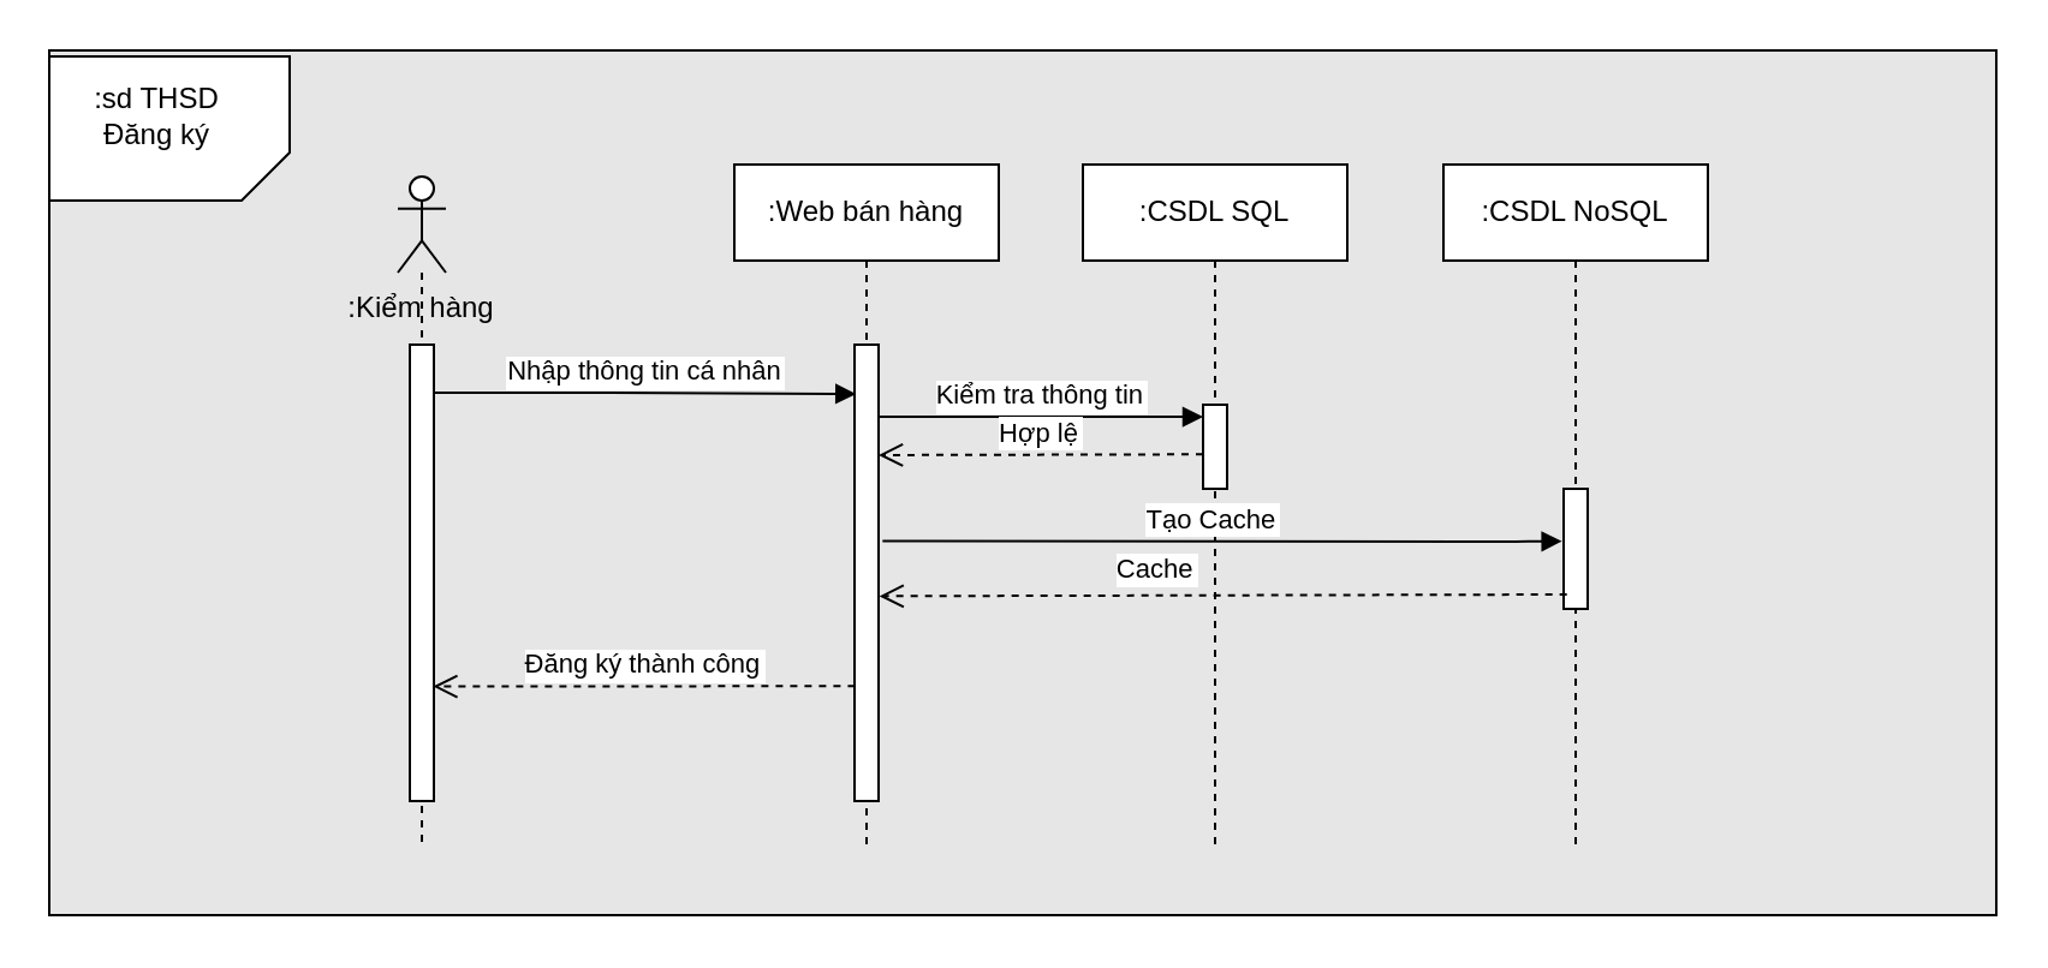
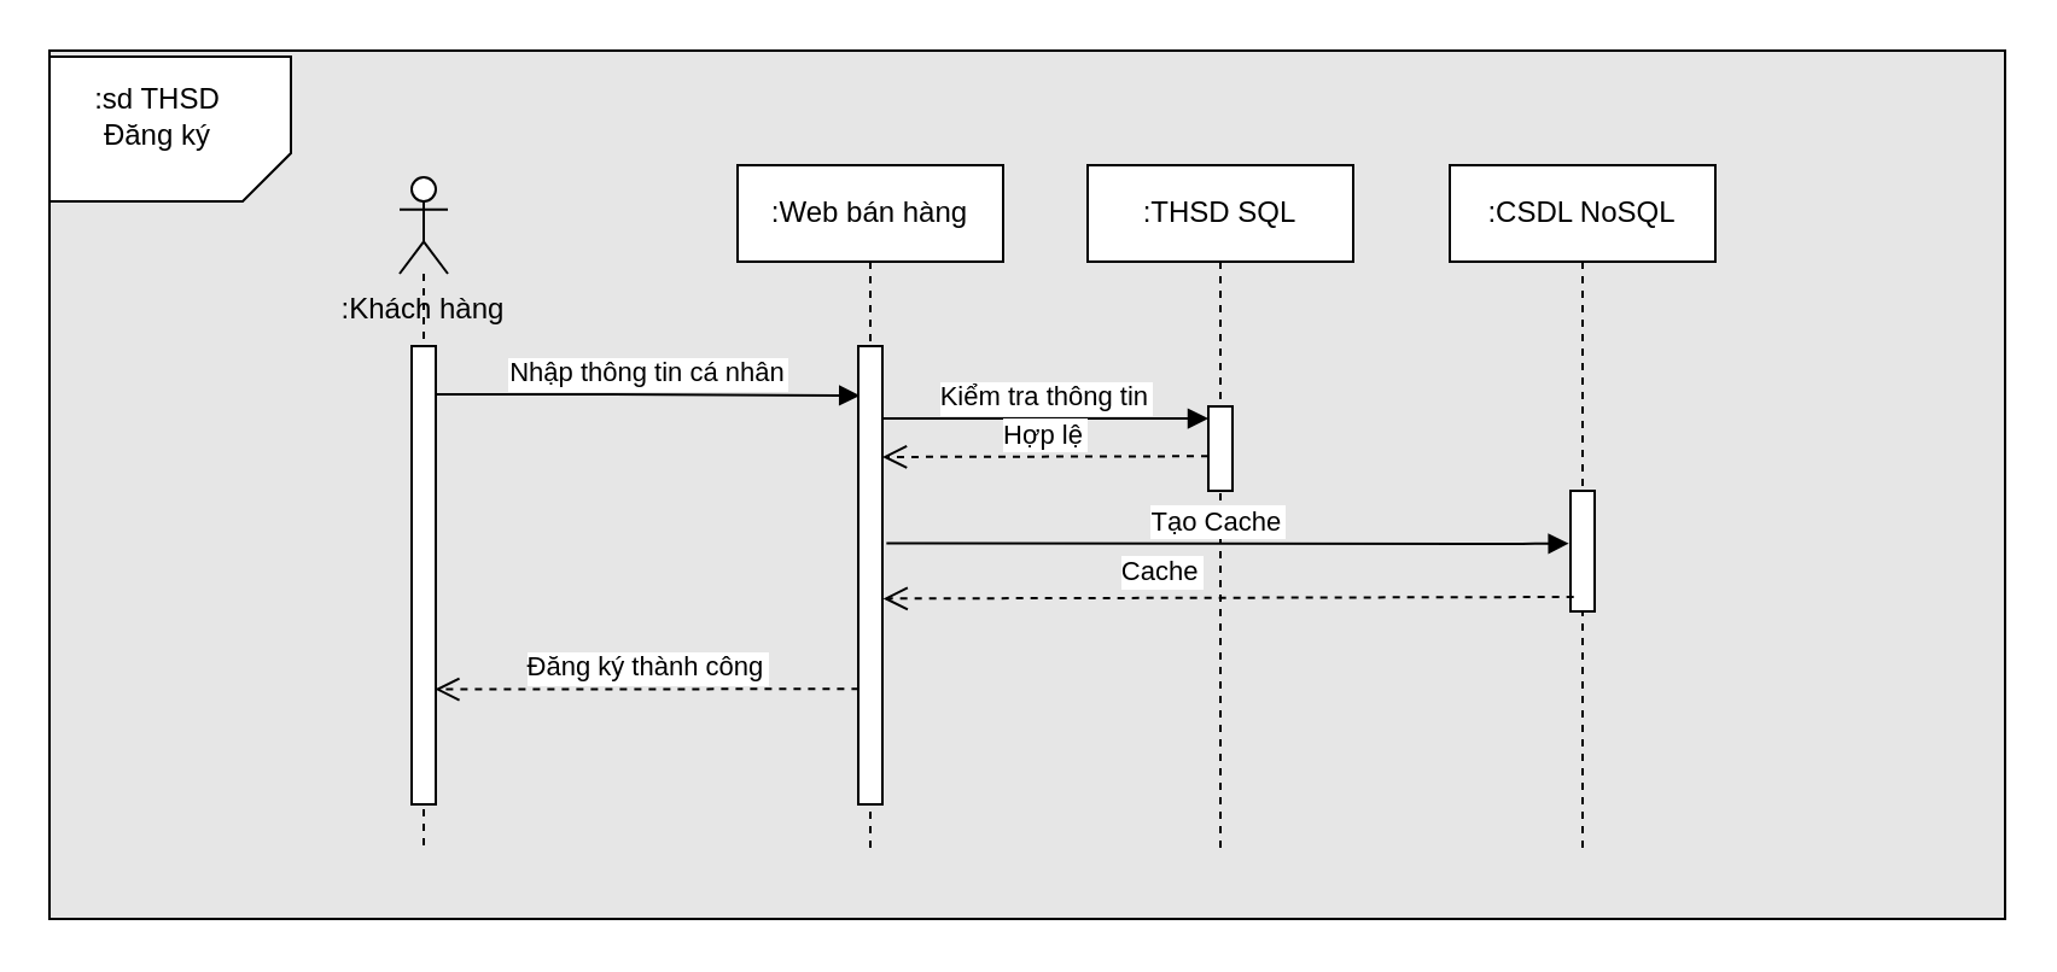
- <mxCell id="5" value=":CSDL SQL" style="shape=umlLifeline;perimeter=lifelinePerimeter;whiteSpace=wrap;html=1;container=1;collapsible=0;recursiveResize=0;outlineConnect=0;" parent="1" vertex="1"><mxGeometry x="450" y="68" width="110" height="285" as="geometry" /></mxCell>
+ <mxCell id="5" value=":THSD SQL" style="shape=umlLifeline;perimeter=lifelinePerimeter;whiteSpace=wrap;html=1;container=1;collapsible=0;recursiveResize=0;outlineConnect=0;" parent="1" vertex="1"><mxGeometry x="450" y="68" width="110" height="285" as="geometry" /></mxCell>
- <mxCell id="19" value=":Kiểm hàng" style="text;html=1;strokeColor=none;fillColor=none;align=center;verticalAlign=middle;whiteSpace=wrap;rounded=0;" parent="17" vertex="1"><mxGeometry y="70" width="70" height="30" as="geometry" /></mxCell>
+ <mxCell id="19" value=":Khách hàng" style="text;html=1;strokeColor=none;fillColor=none;align=center;verticalAlign=middle;whiteSpace=wrap;rounded=0;" parent="17" vertex="1"><mxGeometry y="70" width="70" height="30" as="geometry" /></mxCell>
